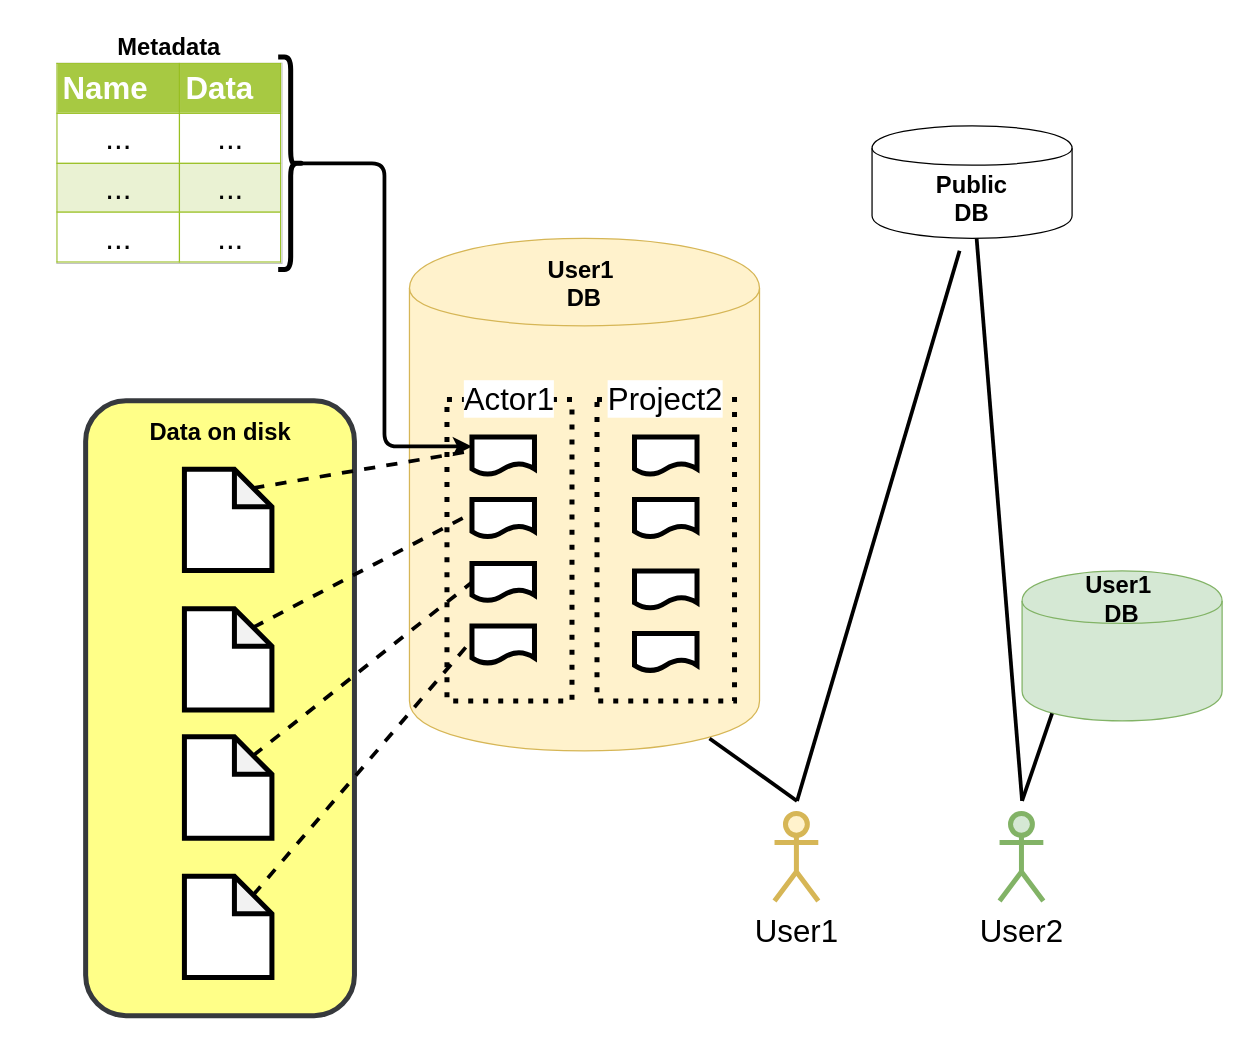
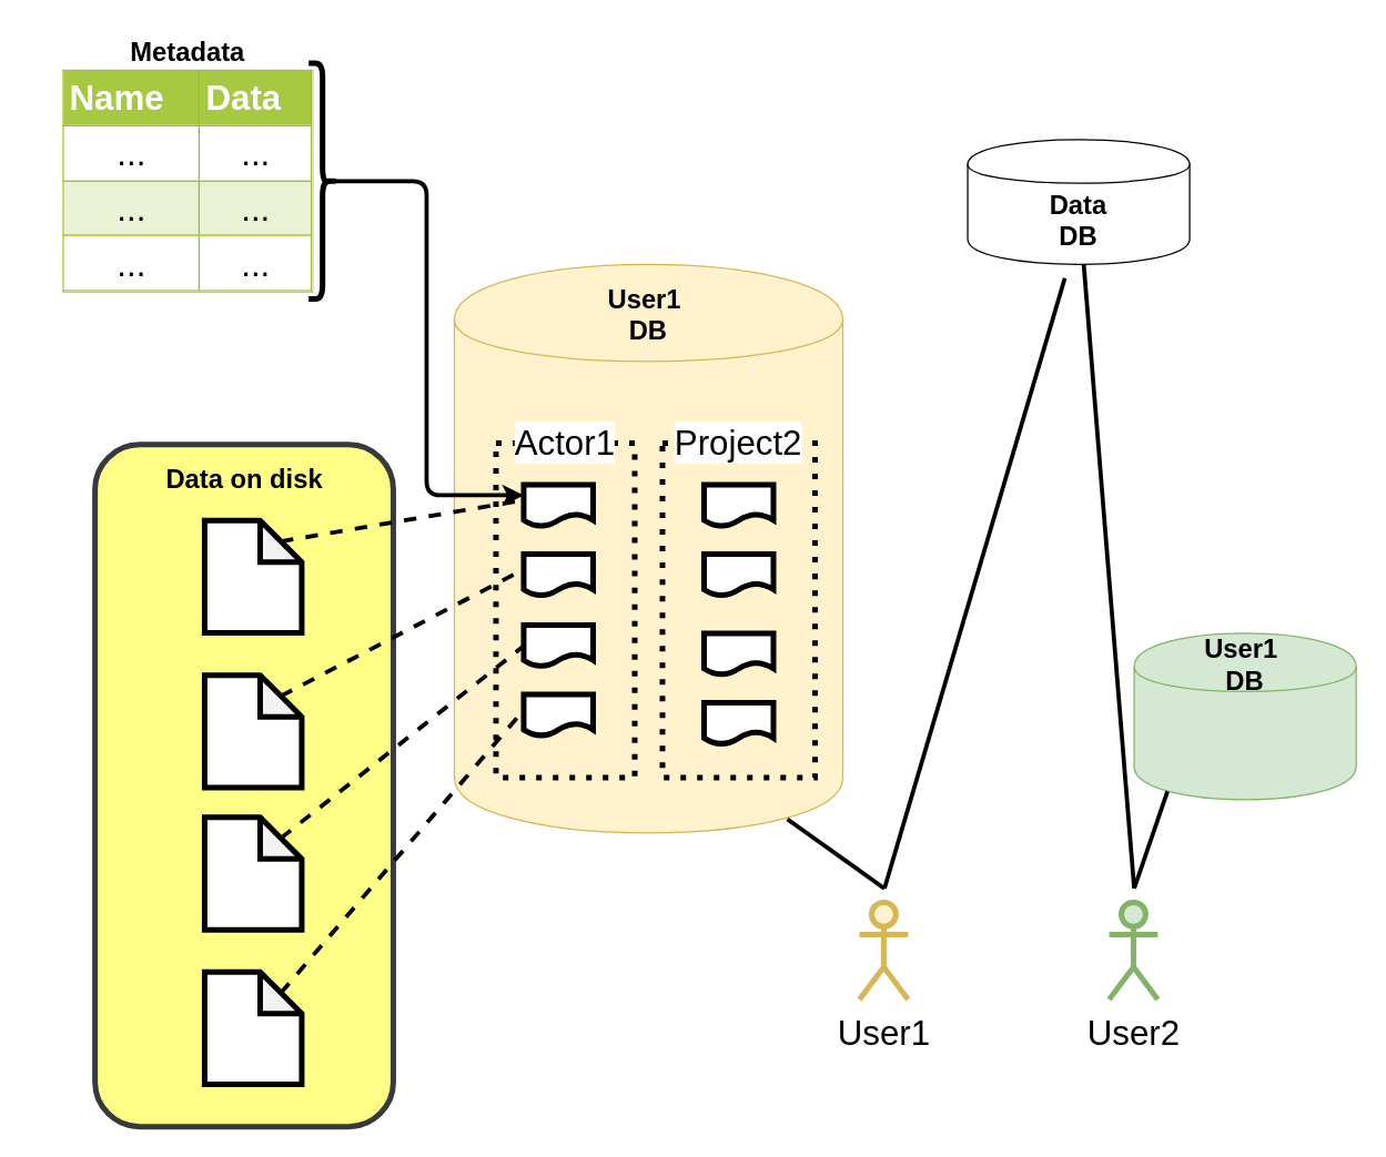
- <mxCell id="9" value="Public&lt;br&gt;DB" style="shape=cylinder;whiteSpace=wrap;html=1;boundedLbl=1;backgroundOutline=1;fontSize=19;fontStyle=1" vertex="1" parent="1"><mxGeometry x="697" y="100" width="160" height="90" as="geometry" /></mxCell>
+ <mxCell id="9" value="Data&lt;br&gt;DB" style="shape=cylinder;whiteSpace=wrap;html=1;boundedLbl=1;backgroundOutline=1;fontSize=19;fontStyle=1" vertex="1" parent="1"><mxGeometry x="697" y="100" width="160" height="90" as="geometry" /></mxCell>
